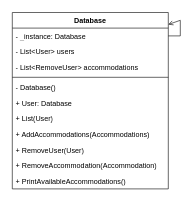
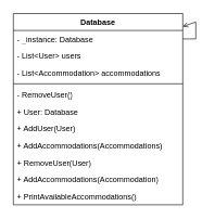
- <mxCell id="5" value="- List&amp;lt;RemoveUser&amp;gt; accommodations" style="text;strokeColor=none;fillColor=none;align=left;verticalAlign=top;spacingLeft=4;spacingRight=4;overflow=hidden;rotatable=0;points=[[0,0.5],[1,0.5]];portConstraint=eastwest;whiteSpace=wrap;html=1;" parent="2" vertex="1"><mxGeometry y="78" width="260" height="26" as="geometry" /></mxCell>
+ <mxCell id="5" value="- List&amp;lt;Accommodation&amp;gt; accommodations" style="text;strokeColor=none;fillColor=none;align=left;verticalAlign=top;spacingLeft=4;spacingRight=4;overflow=hidden;rotatable=0;points=[[0,0.5],[1,0.5]];portConstraint=eastwest;whiteSpace=wrap;html=1;" parent="2" vertex="1"><mxGeometry y="78" width="260" height="26" as="geometry" /></mxCell>
- <mxCell id="7" value="- Database()" style="text;strokeColor=none;fillColor=none;align=left;verticalAlign=top;spacingLeft=4;spacingRight=4;overflow=hidden;rotatable=0;points=[[0,0.5],[1,0.5]];portConstraint=eastwest;whiteSpace=wrap;html=1;" parent="2" vertex="1"><mxGeometry y="112" width="260" height="26" as="geometry" /></mxCell>
+ <mxCell id="7" value="- RemoveUser()" style="text;strokeColor=none;fillColor=none;align=left;verticalAlign=top;spacingLeft=4;spacingRight=4;overflow=hidden;rotatable=0;points=[[0,0.5],[1,0.5]];portConstraint=eastwest;whiteSpace=wrap;html=1;" parent="2" vertex="1"><mxGeometry y="112" width="260" height="26" as="geometry" /></mxCell>
- <mxCell id="10" value="+ List(User)" style="text;strokeColor=none;fillColor=none;align=left;verticalAlign=top;spacingLeft=4;spacingRight=4;overflow=hidden;rotatable=0;points=[[0,0.5],[1,0.5]];portConstraint=eastwest;whiteSpace=wrap;html=1;" parent="2" vertex="1"><mxGeometry y="164" width="260" height="26" as="geometry" /></mxCell>
+ <mxCell id="10" value="+ AddUser(User)" style="text;strokeColor=none;fillColor=none;align=left;verticalAlign=top;spacingLeft=4;spacingRight=4;overflow=hidden;rotatable=0;points=[[0,0.5],[1,0.5]];portConstraint=eastwest;whiteSpace=wrap;html=1;" parent="2" vertex="1"><mxGeometry y="164" width="260" height="26" as="geometry" /></mxCell>
- <mxCell id="13" value="+ RemoveAccommodation(Accommodation)" style="text;strokeColor=none;fillColor=none;align=left;verticalAlign=top;spacingLeft=4;spacingRight=4;overflow=hidden;rotatable=0;points=[[0,0.5],[1,0.5]];portConstraint=eastwest;whiteSpace=wrap;html=1;" parent="2" vertex="1"><mxGeometry y="242" width="260" height="26" as="geometry" /></mxCell>
+ <mxCell id="13" value="+ AddAccommodations(Accommodation)" style="text;strokeColor=none;fillColor=none;align=left;verticalAlign=top;spacingLeft=4;spacingRight=4;overflow=hidden;rotatable=0;points=[[0,0.5],[1,0.5]];portConstraint=eastwest;whiteSpace=wrap;html=1;" parent="2" vertex="1"><mxGeometry y="242" width="260" height="26" as="geometry" /></mxCell>
